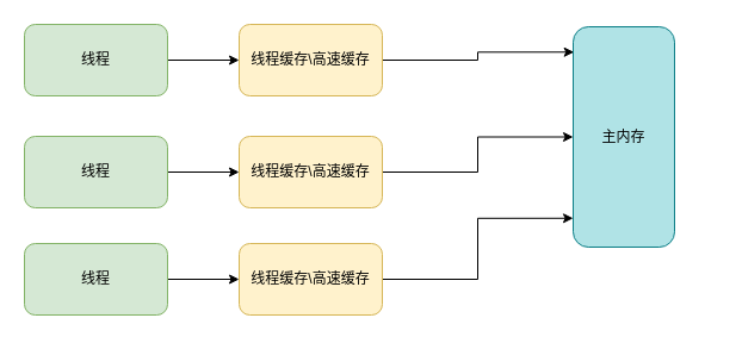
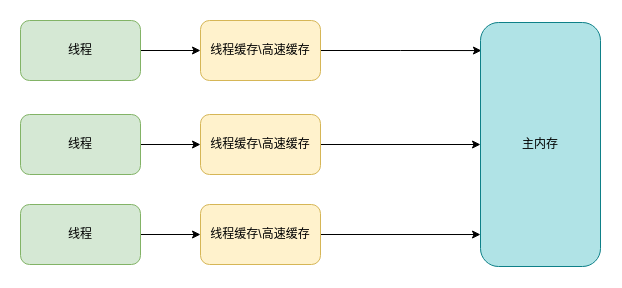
- <mxCell id="14" value="主内存" style="rounded=1;whiteSpace=wrap;html=1;fillColor=#b0e3e6;strokeColor=#0e8088;" parent="1" vertex="1"><mxGeometry x="480" y="22" width="85" height="185" as="geometry" /></mxCell>
+ <mxCell id="14" value="主内存" style="rounded=1;whiteSpace=wrap;html=1;fillColor=#b0e3e6;strokeColor=#0e8088;" parent="1" vertex="1"><mxGeometry x="480" y="22" width="120" height="244" as="geometry" /></mxCell>
